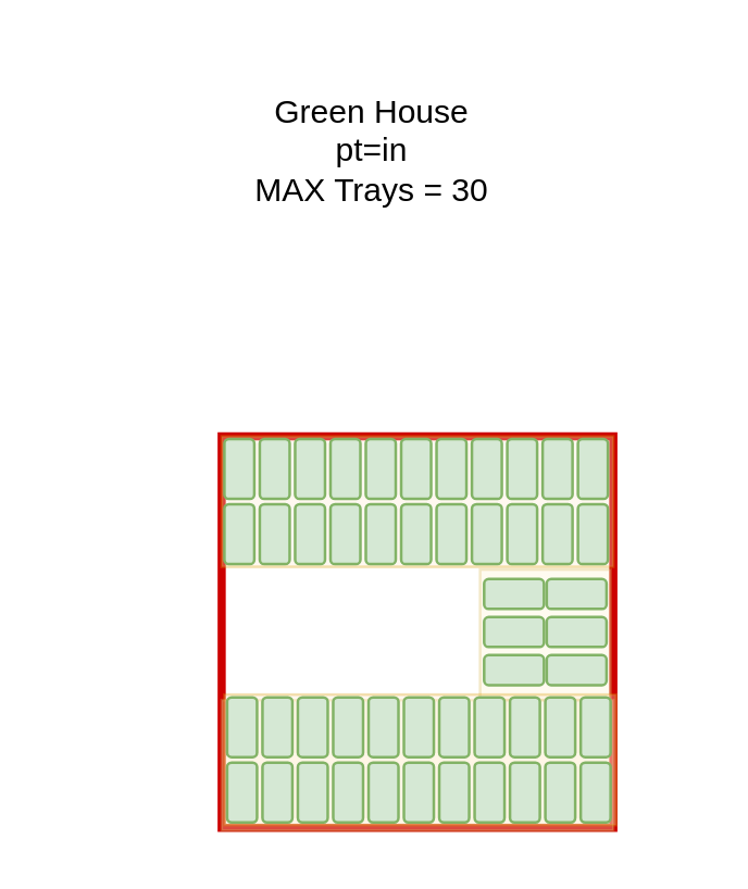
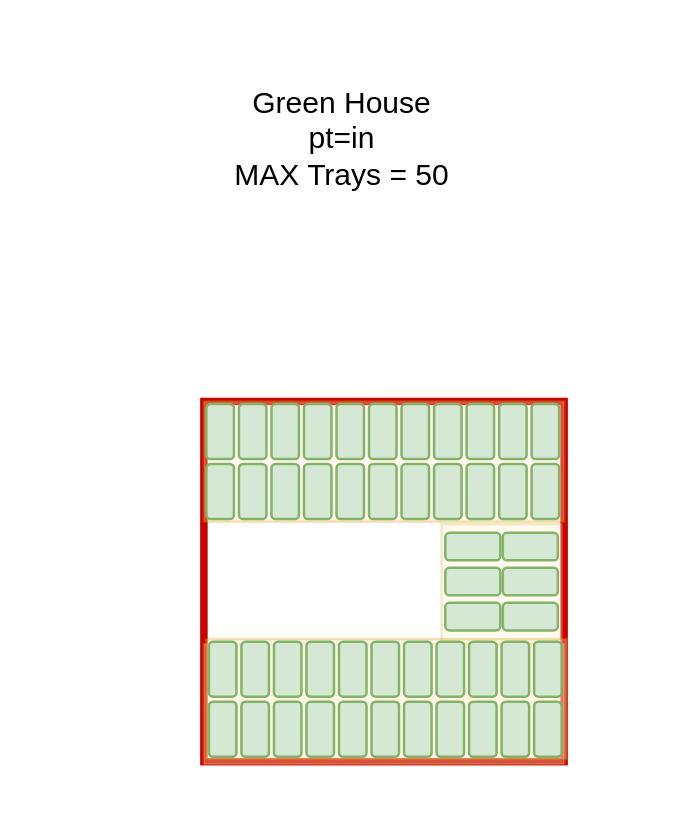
- <mxCell id="5" value="Green House&lt;br&gt;pt=in&lt;br&gt;MAX Trays = 30" style="text;html=1;strokeColor=none;fillColor=none;align=center;verticalAlign=middle;whiteSpace=wrap;rounded=0;" parent="1" vertex="1"><mxGeometry x="20" y="20" width="233" height="70" as="geometry" /></mxCell>
+ <mxCell id="5" value="Green House&lt;br&gt;pt=in&lt;br&gt;MAX Trays = 50" style="text;html=1;strokeColor=none;fillColor=none;align=center;verticalAlign=middle;whiteSpace=wrap;rounded=0;" parent="1" vertex="1"><mxGeometry x="20" y="20" width="233" height="70" as="geometry" /></mxCell>
